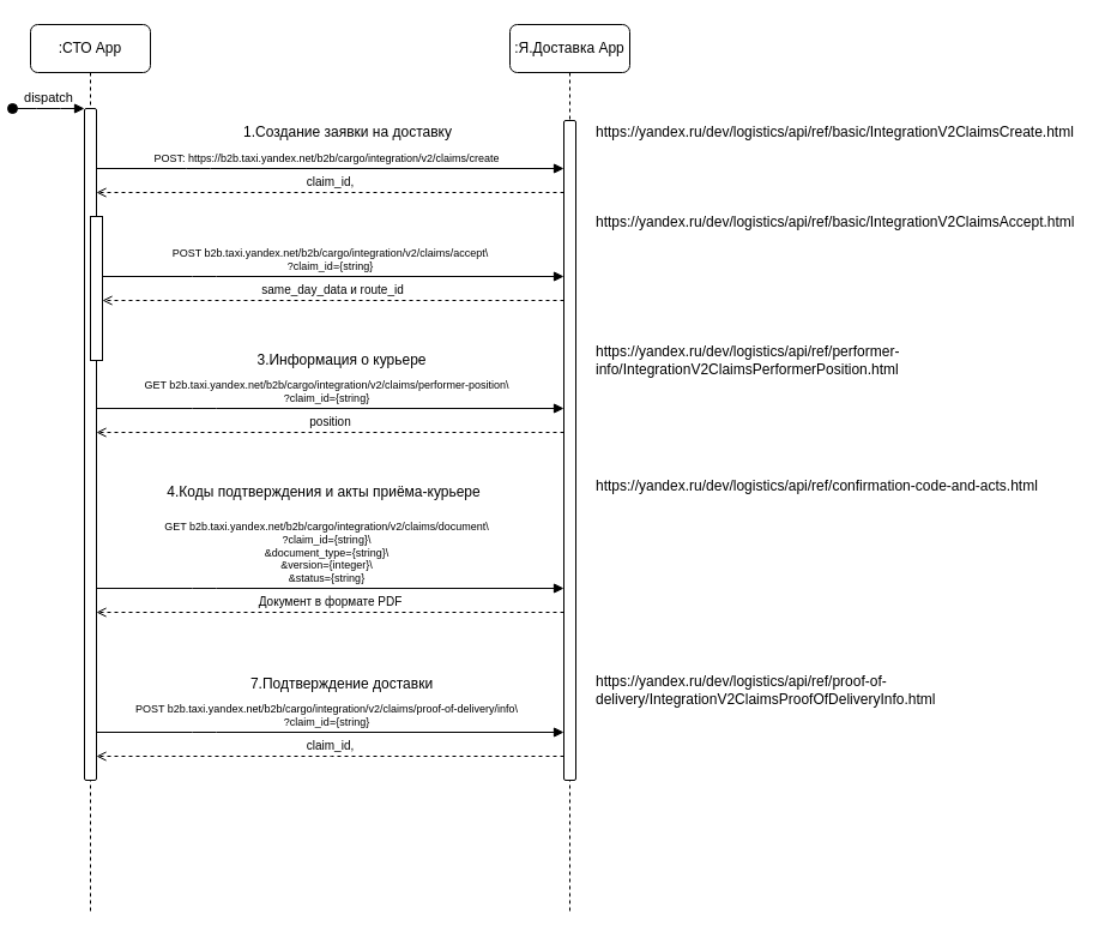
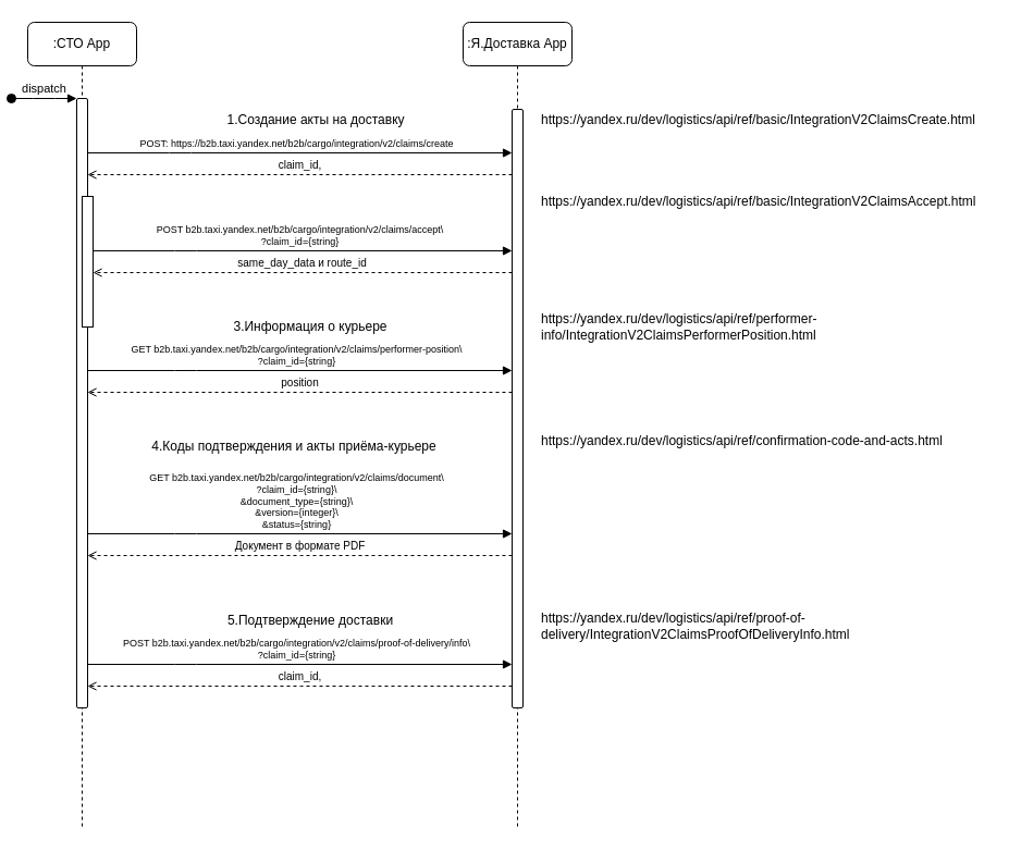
- <mxCell id="11" value="1.Создание заявки на доставку" style="text;html=1;strokeColor=none;fillColor=none;align=center;verticalAlign=middle;whiteSpace=wrap;rounded=0;" parent="1" vertex="1"><mxGeometry x="140" y="100" width="290" height="20" as="geometry" /></mxCell>
+ <mxCell id="11" value="1.Создание акты на доставку" style="text;html=1;strokeColor=none;fillColor=none;align=center;verticalAlign=middle;whiteSpace=wrap;rounded=0;" parent="1" vertex="1"><mxGeometry x="140" y="100" width="290" height="20" as="geometry" /></mxCell>
- <mxCell id="21" value="7.Подтверждение доставки" style="text;html=1;strokeColor=none;fillColor=none;align=center;verticalAlign=middle;whiteSpace=wrap;rounded=0;" parent="1" vertex="1"><mxGeometry x="135" y="560" width="290" height="20" as="geometry" /></mxCell>
+ <mxCell id="21" value="5.Подтверждение доставки" style="text;html=1;strokeColor=none;fillColor=none;align=center;verticalAlign=middle;whiteSpace=wrap;rounded=0;" parent="1" vertex="1"><mxGeometry x="135" y="560" width="290" height="20" as="geometry" /></mxCell>
